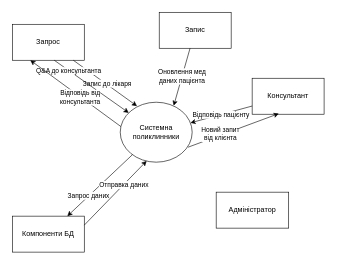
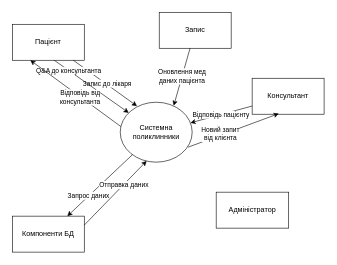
- <mxCell id="5" value="Запрос" style="rounded=0;whiteSpace=wrap;html=1;" vertex="1" parent="1"><mxGeometry x="20" y="40" width="120" height="60" as="geometry" /></mxCell>
+ <mxCell id="5" value="Пацієнт" style="rounded=0;whiteSpace=wrap;html=1;" vertex="1" parent="1"><mxGeometry x="20" y="40" width="120" height="60" as="geometry" /></mxCell>
